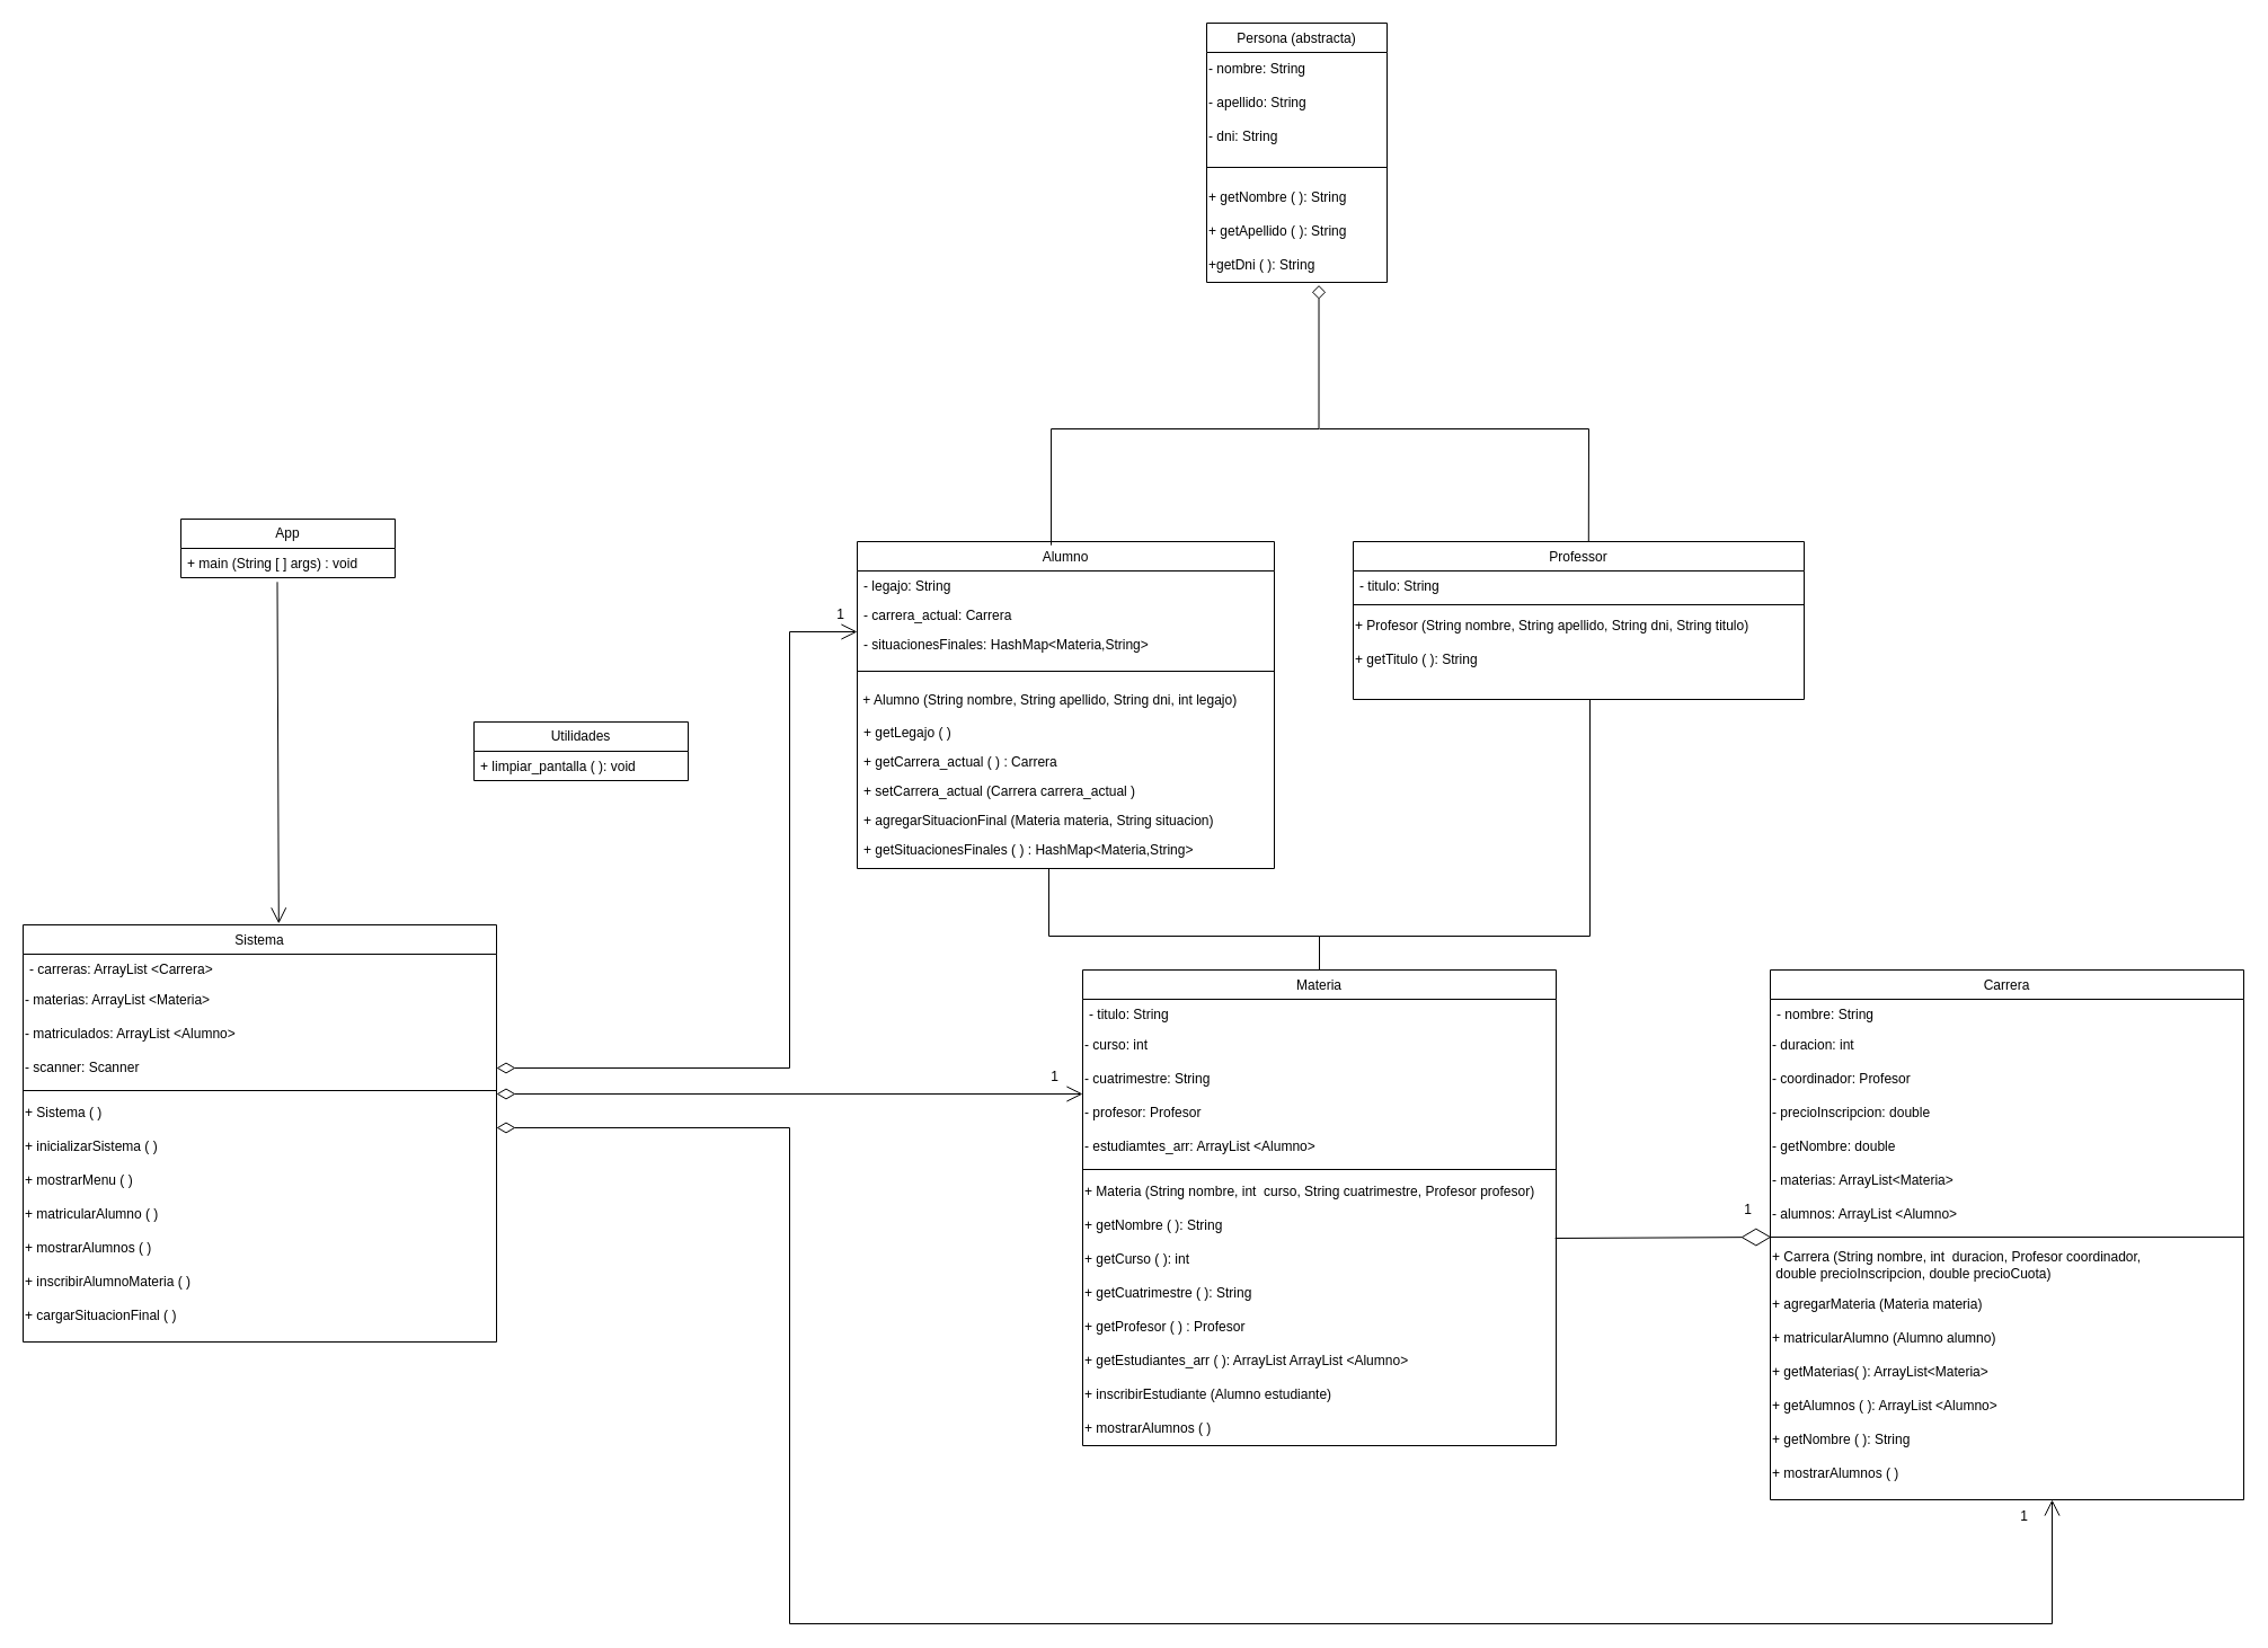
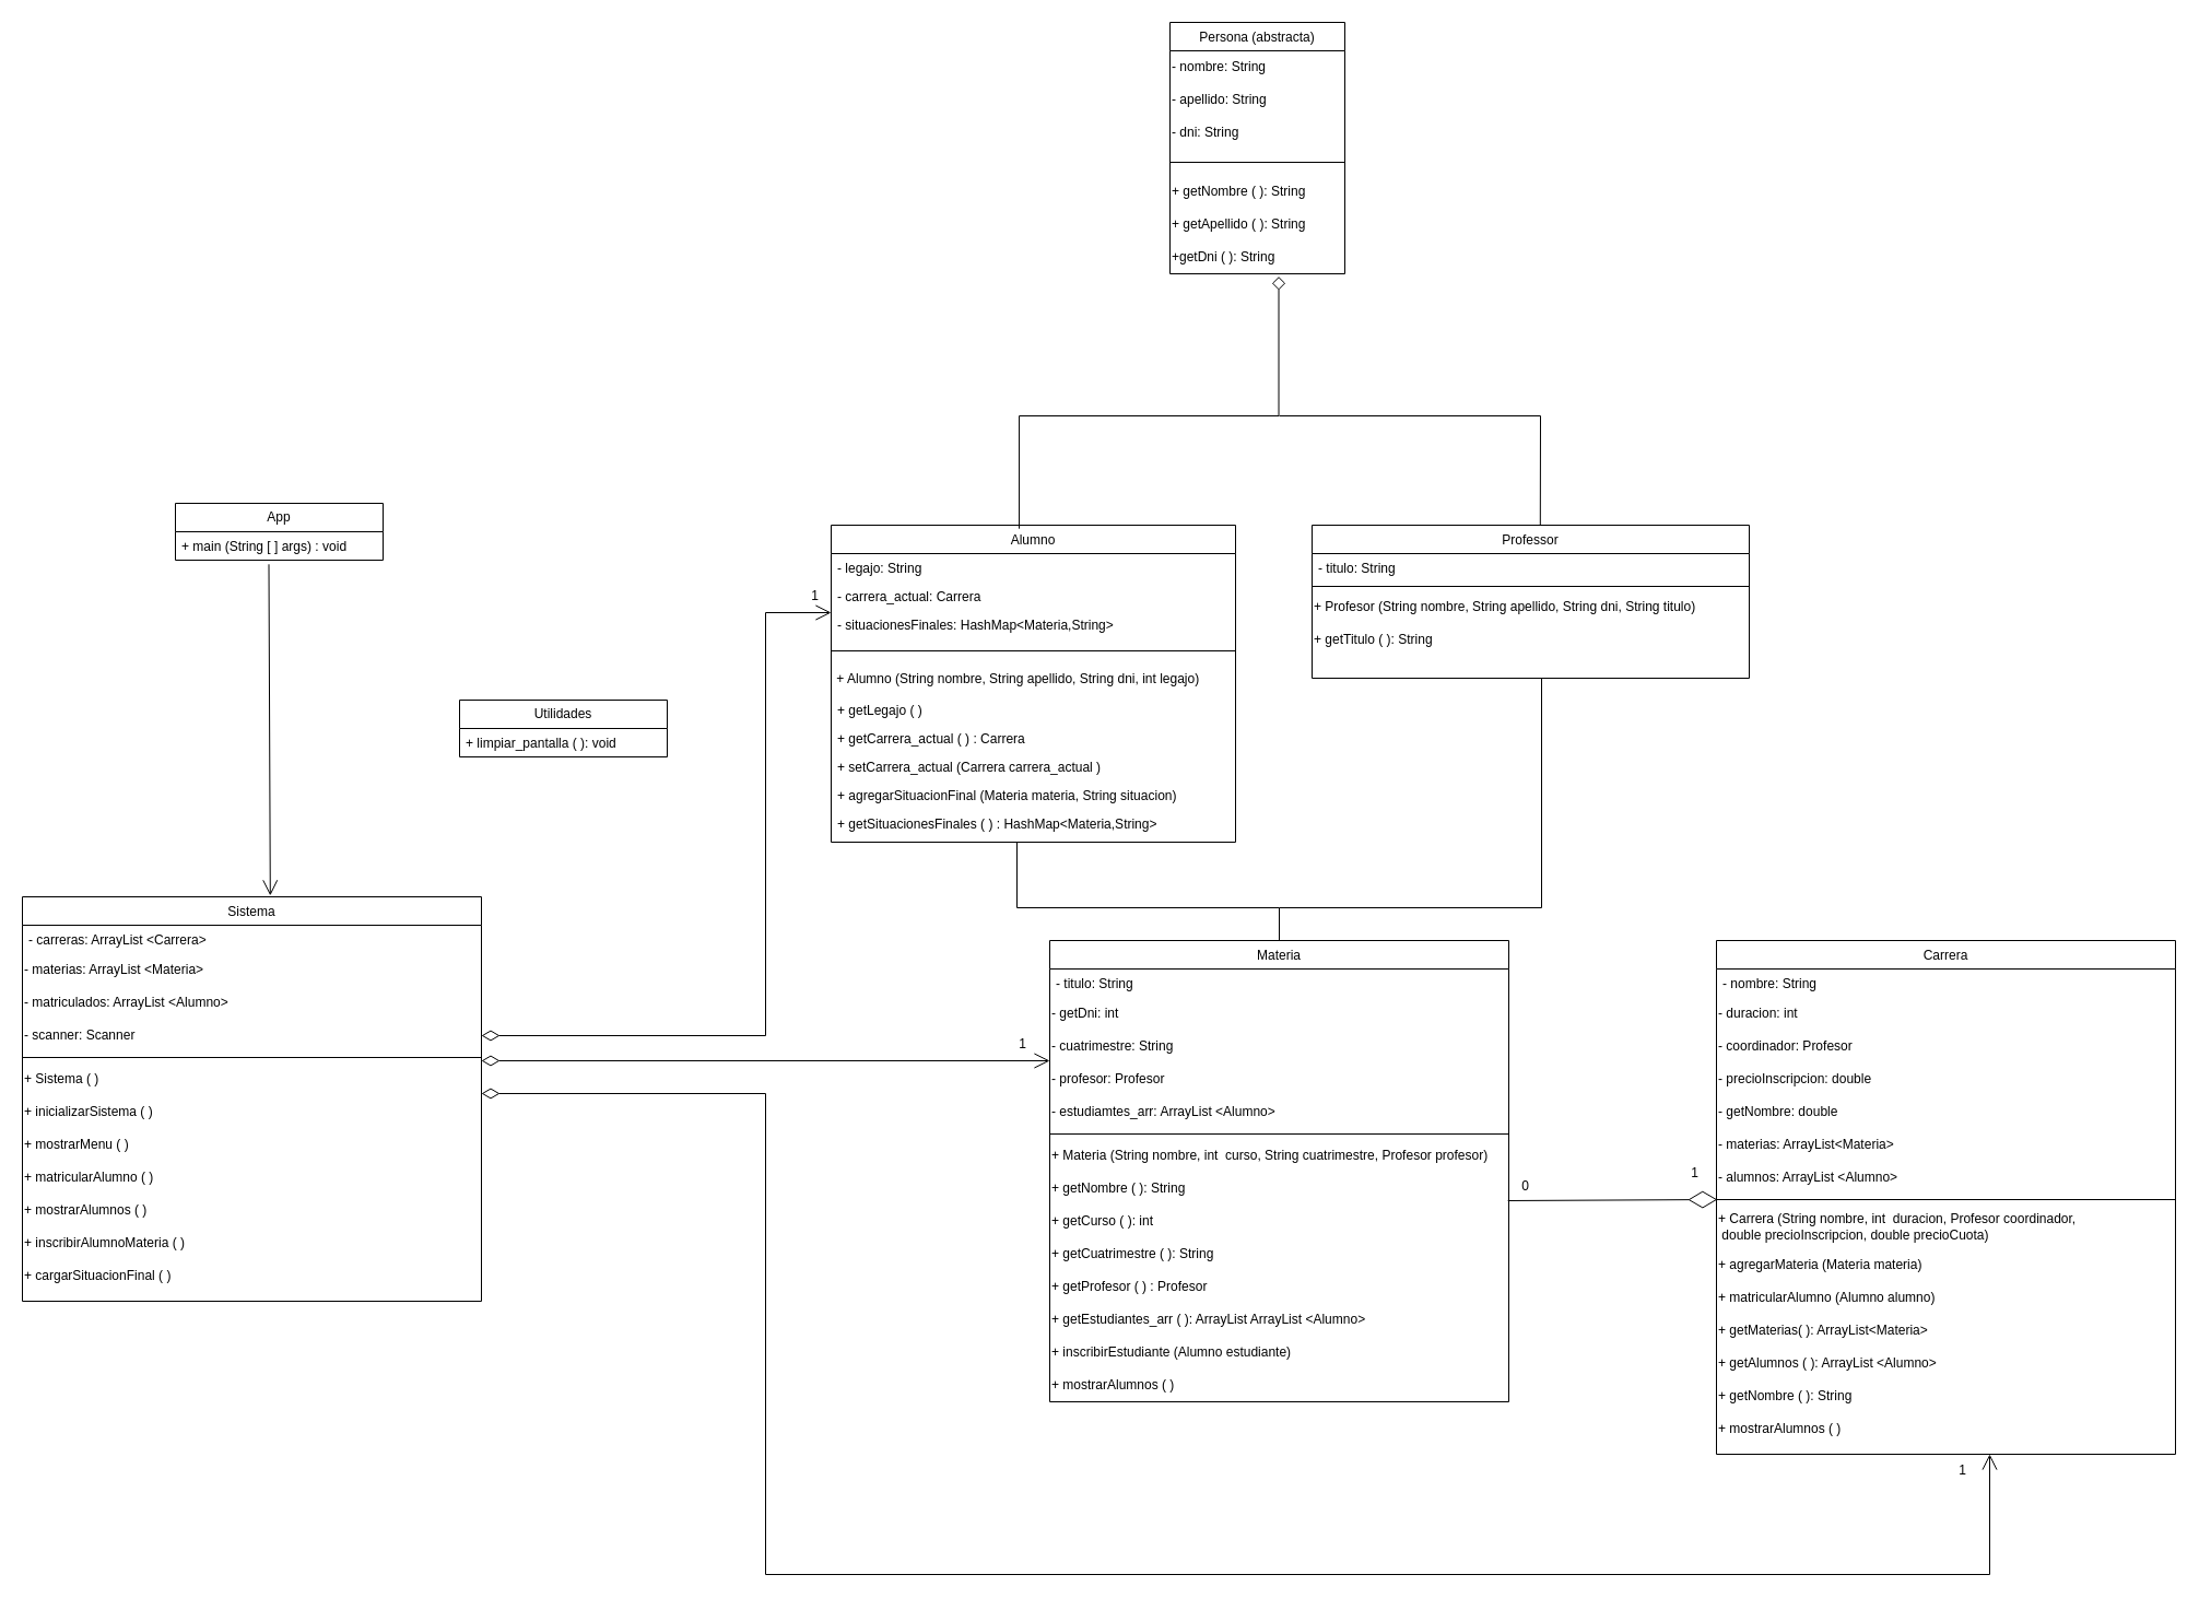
- <mxCell id="30" value="- curso: int" style="text;html=1;align=left;verticalAlign=middle;resizable=0;points=[];autosize=1;strokeColor=none;fillColor=none;labelBackgroundColor=none;" vertex="1" parent="28"><mxGeometry y="52" width="420" height="30" as="geometry" /></mxCell>
+ <mxCell id="30" value="- getDni: int" style="text;html=1;align=left;verticalAlign=middle;resizable=0;points=[];autosize=1;strokeColor=none;fillColor=none;labelBackgroundColor=none;" vertex="1" parent="28"><mxGeometry y="52" width="420" height="30" as="geometry" /></mxCell>
+ <mxCell id="81" value="0" style="text;html=1;align=center;verticalAlign=middle;resizable=0;points=[];autosize=1;strokeColor=none;fillColor=none;labelBackgroundColor=none;" vertex="1" parent="1"><mxGeometry x="1380" y="1070" width="30" height="30" as="geometry" /></mxCell>
